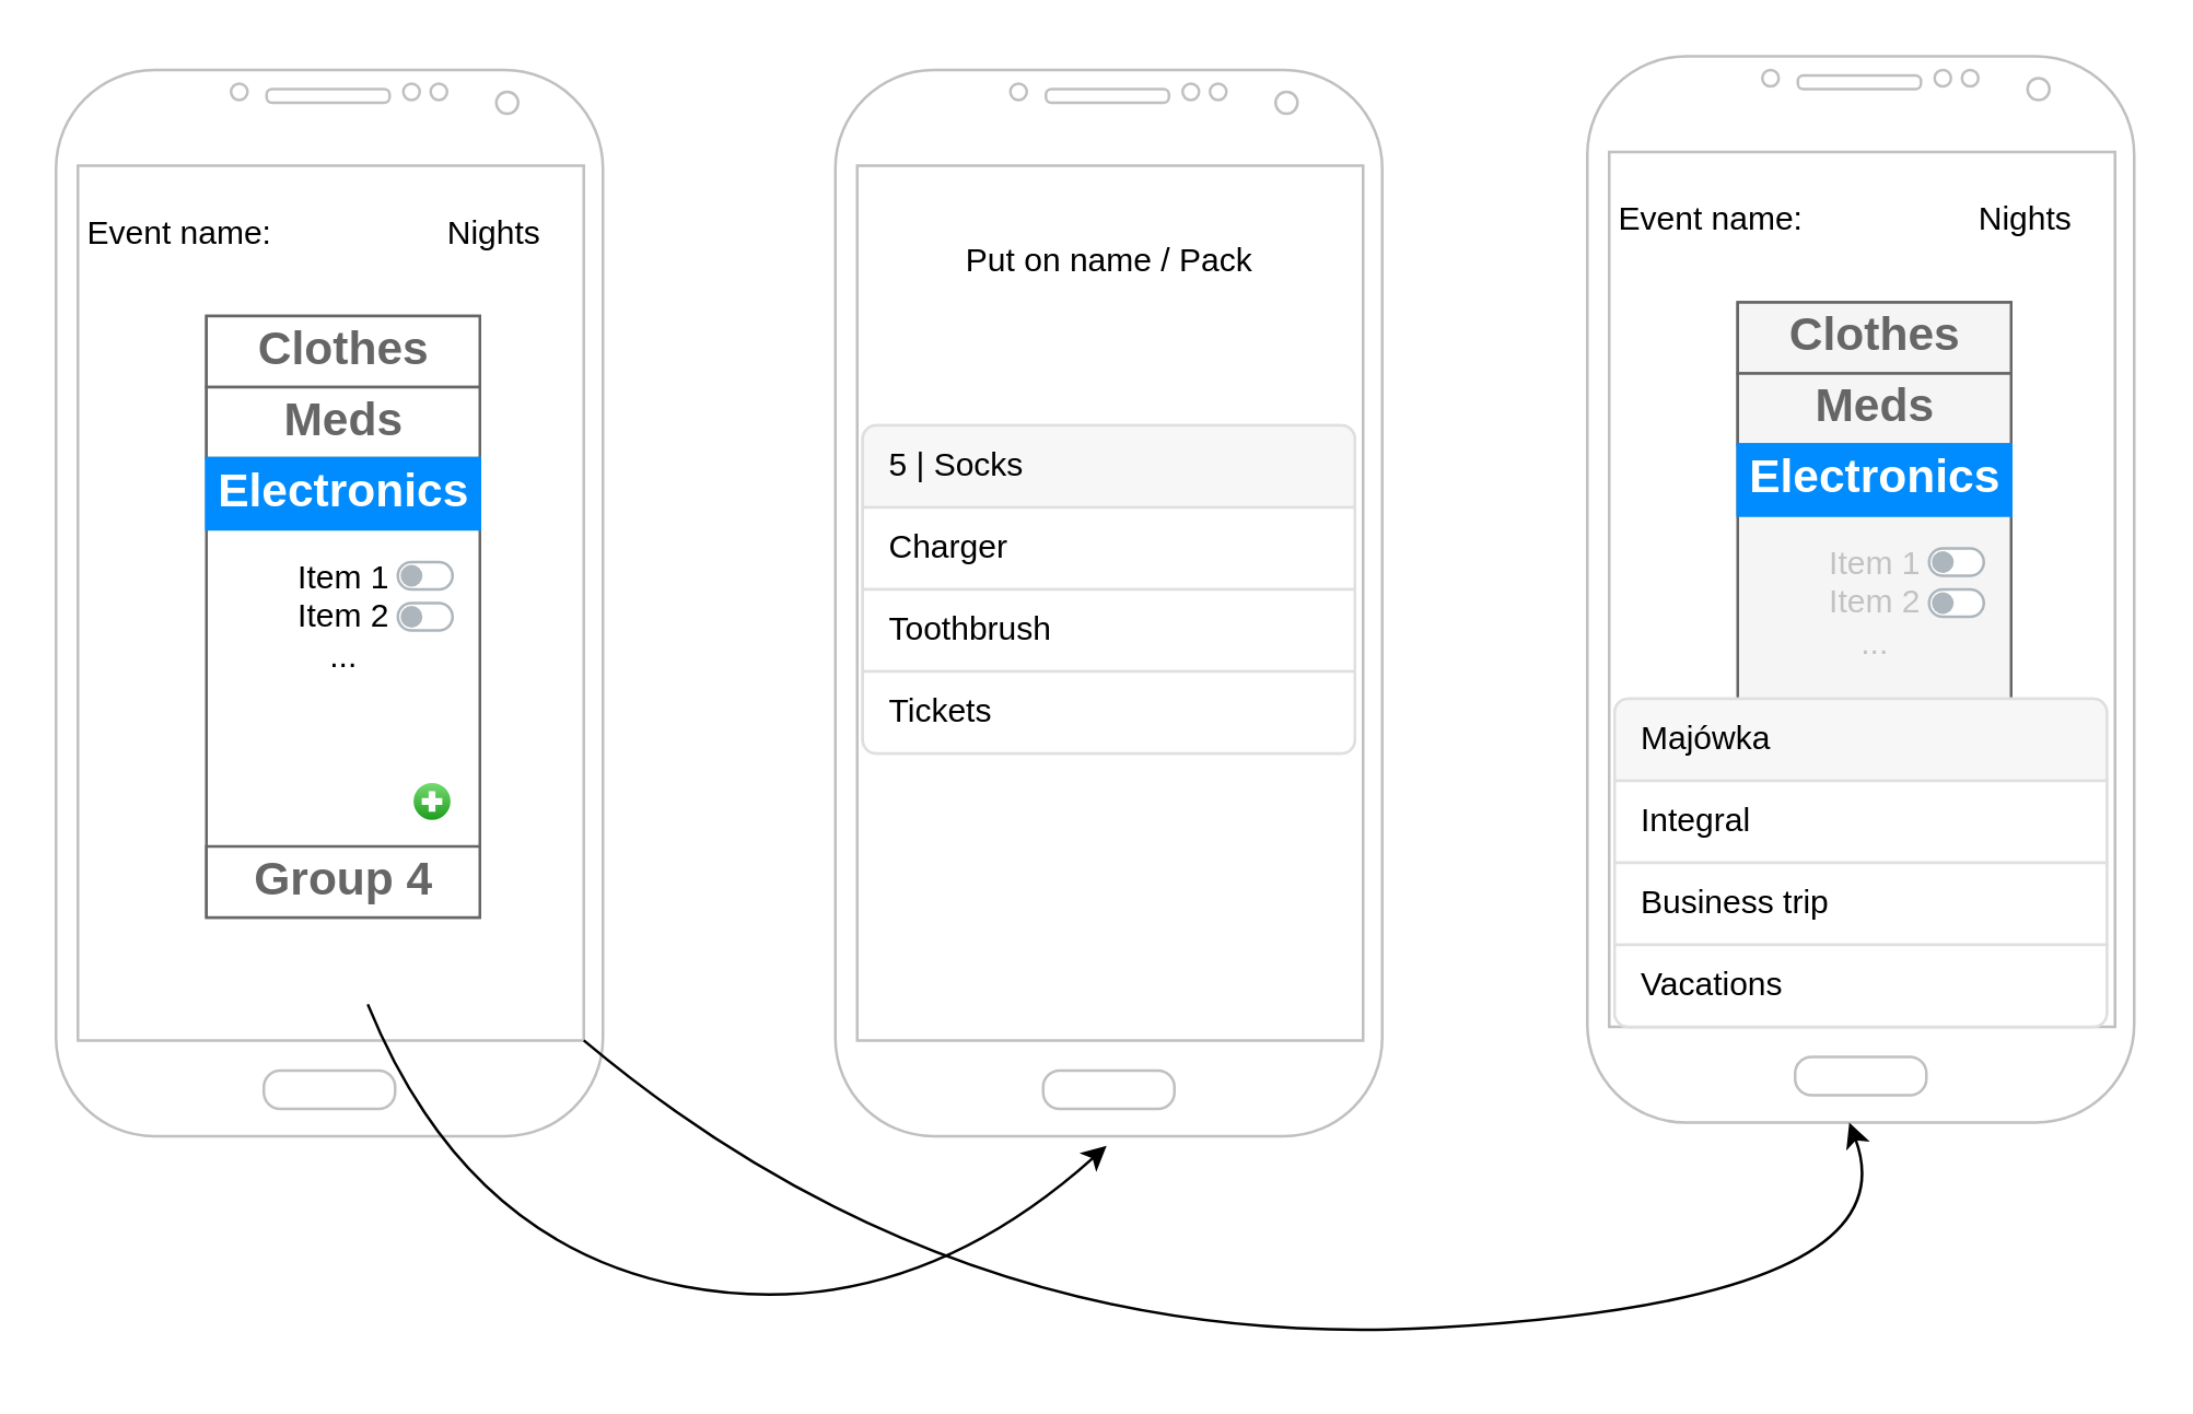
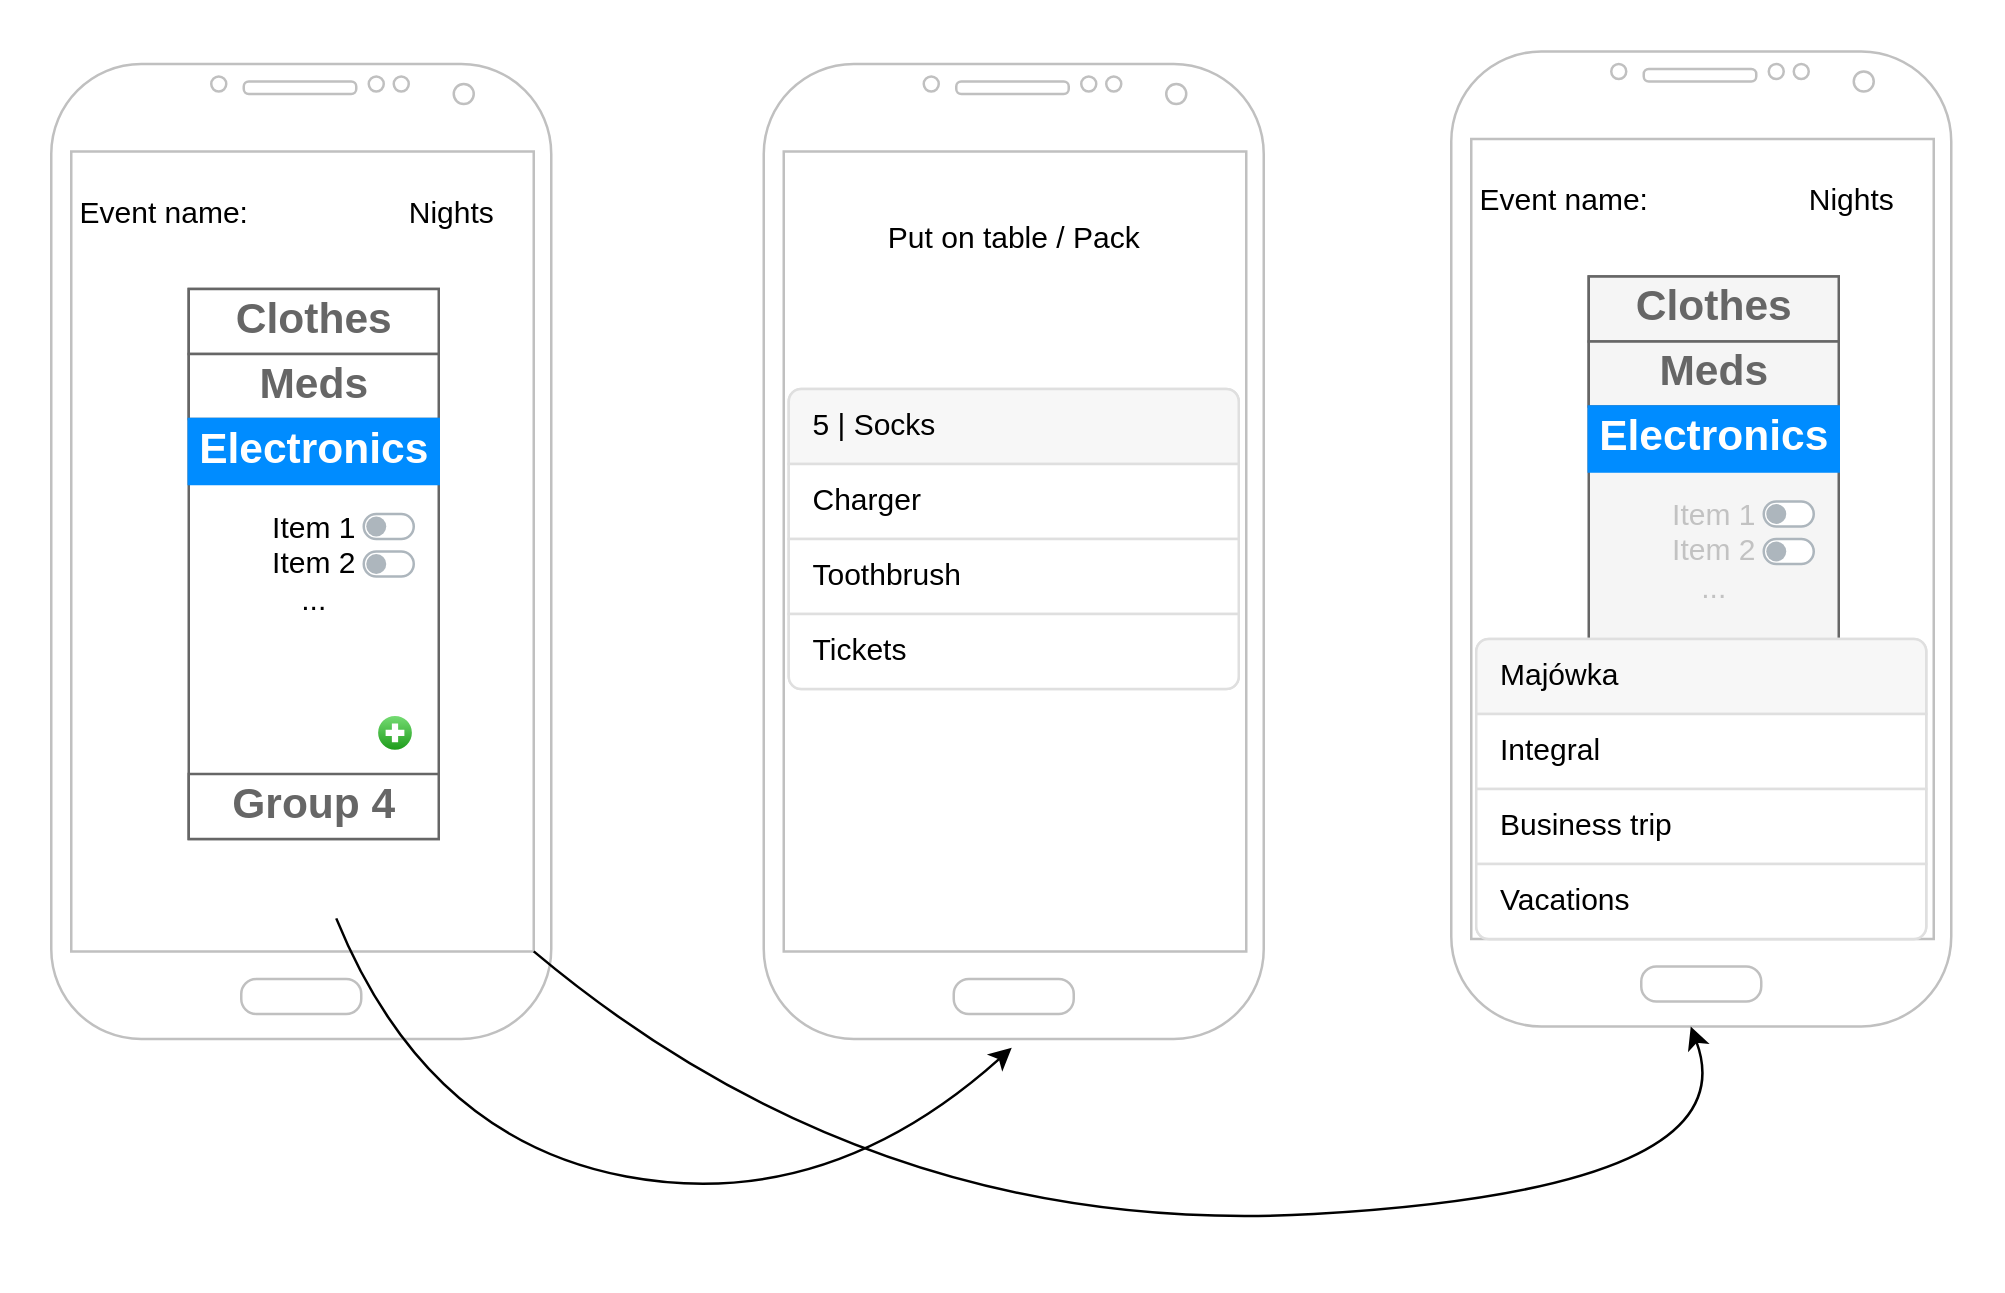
- <mxCell id="19" value="Put on name / Pack" style="text;html=1;align=center;verticalAlign=middle;resizable=0;points=[];autosize=1;strokeColor=none;fillColor=none;" vertex="1" parent="1"><mxGeometry x="345" y="85" width="120" height="20" as="geometry" /></mxCell>
+ <mxCell id="19" value="Put on table / Pack" style="text;html=1;align=center;verticalAlign=middle;resizable=0;points=[];autosize=1;strokeColor=none;fillColor=none;" vertex="1" parent="1"><mxGeometry x="345" y="85" width="120" height="20" as="geometry" /></mxCell>
